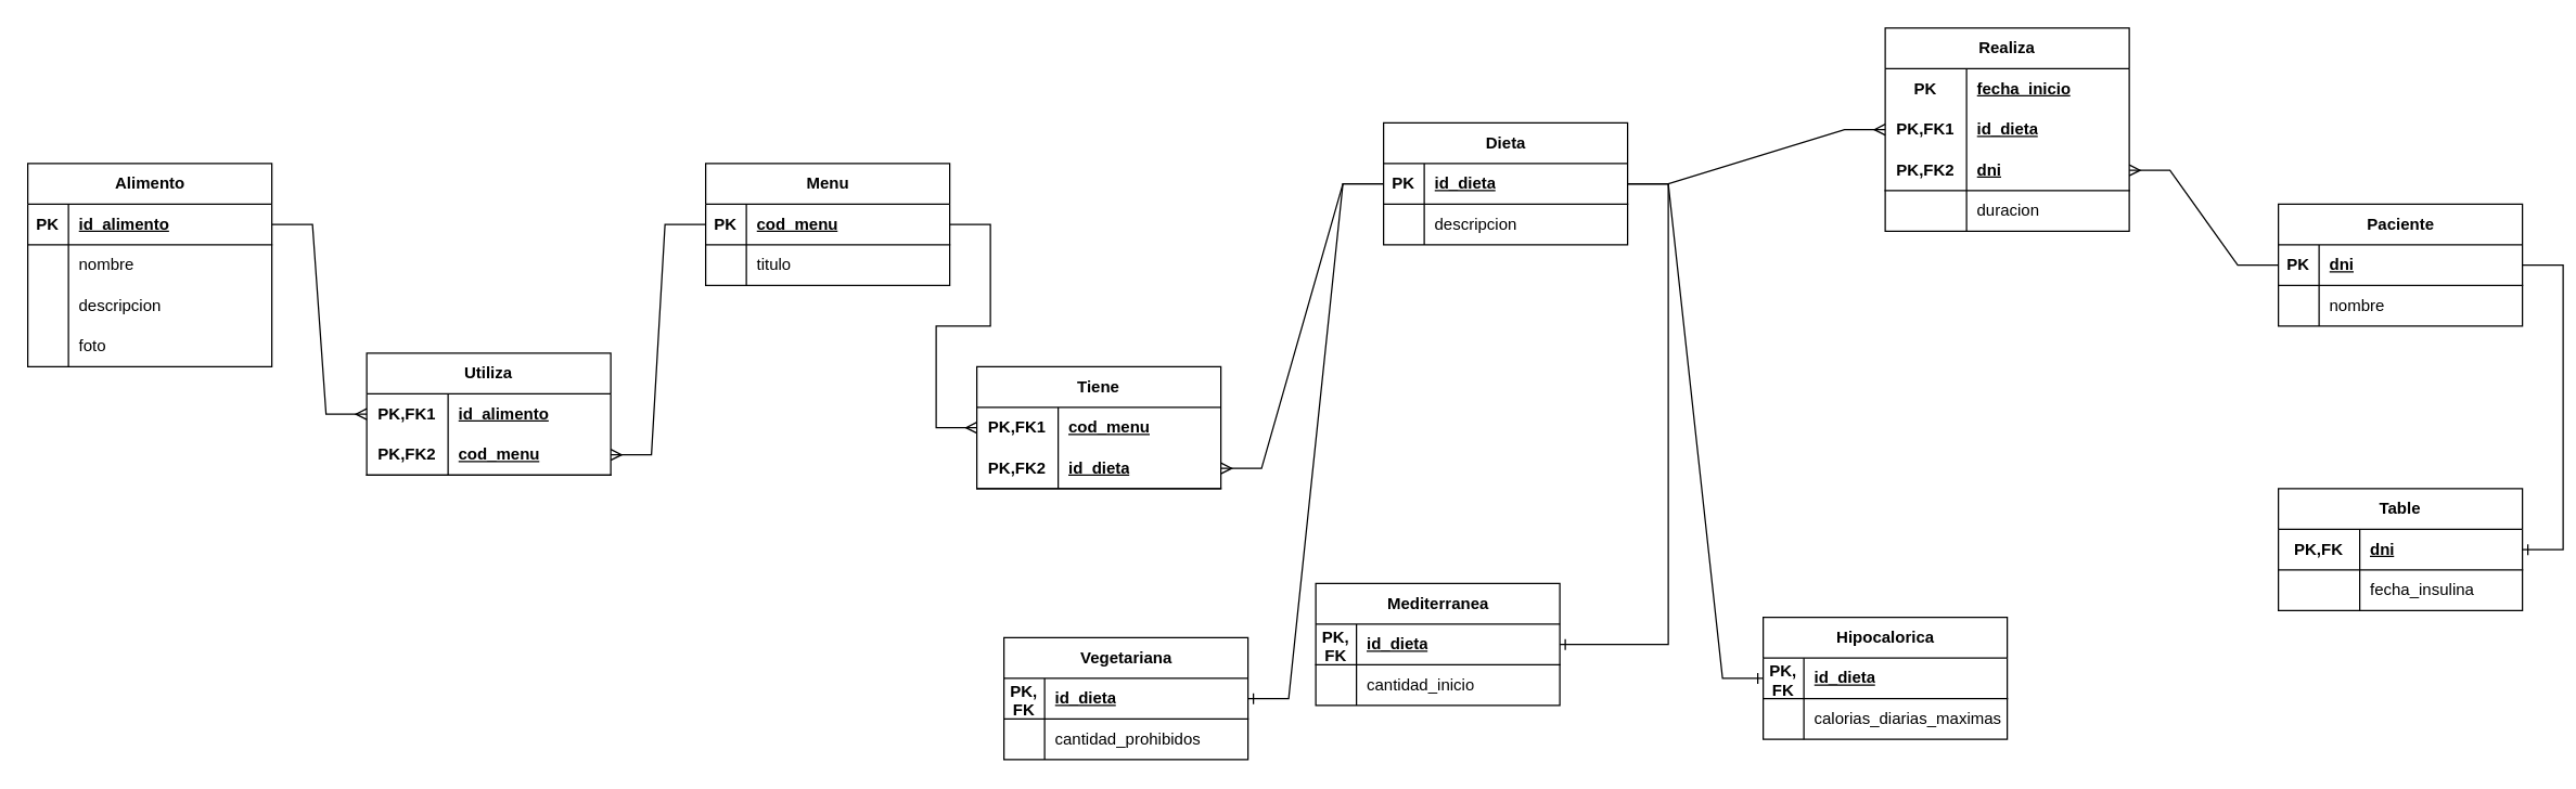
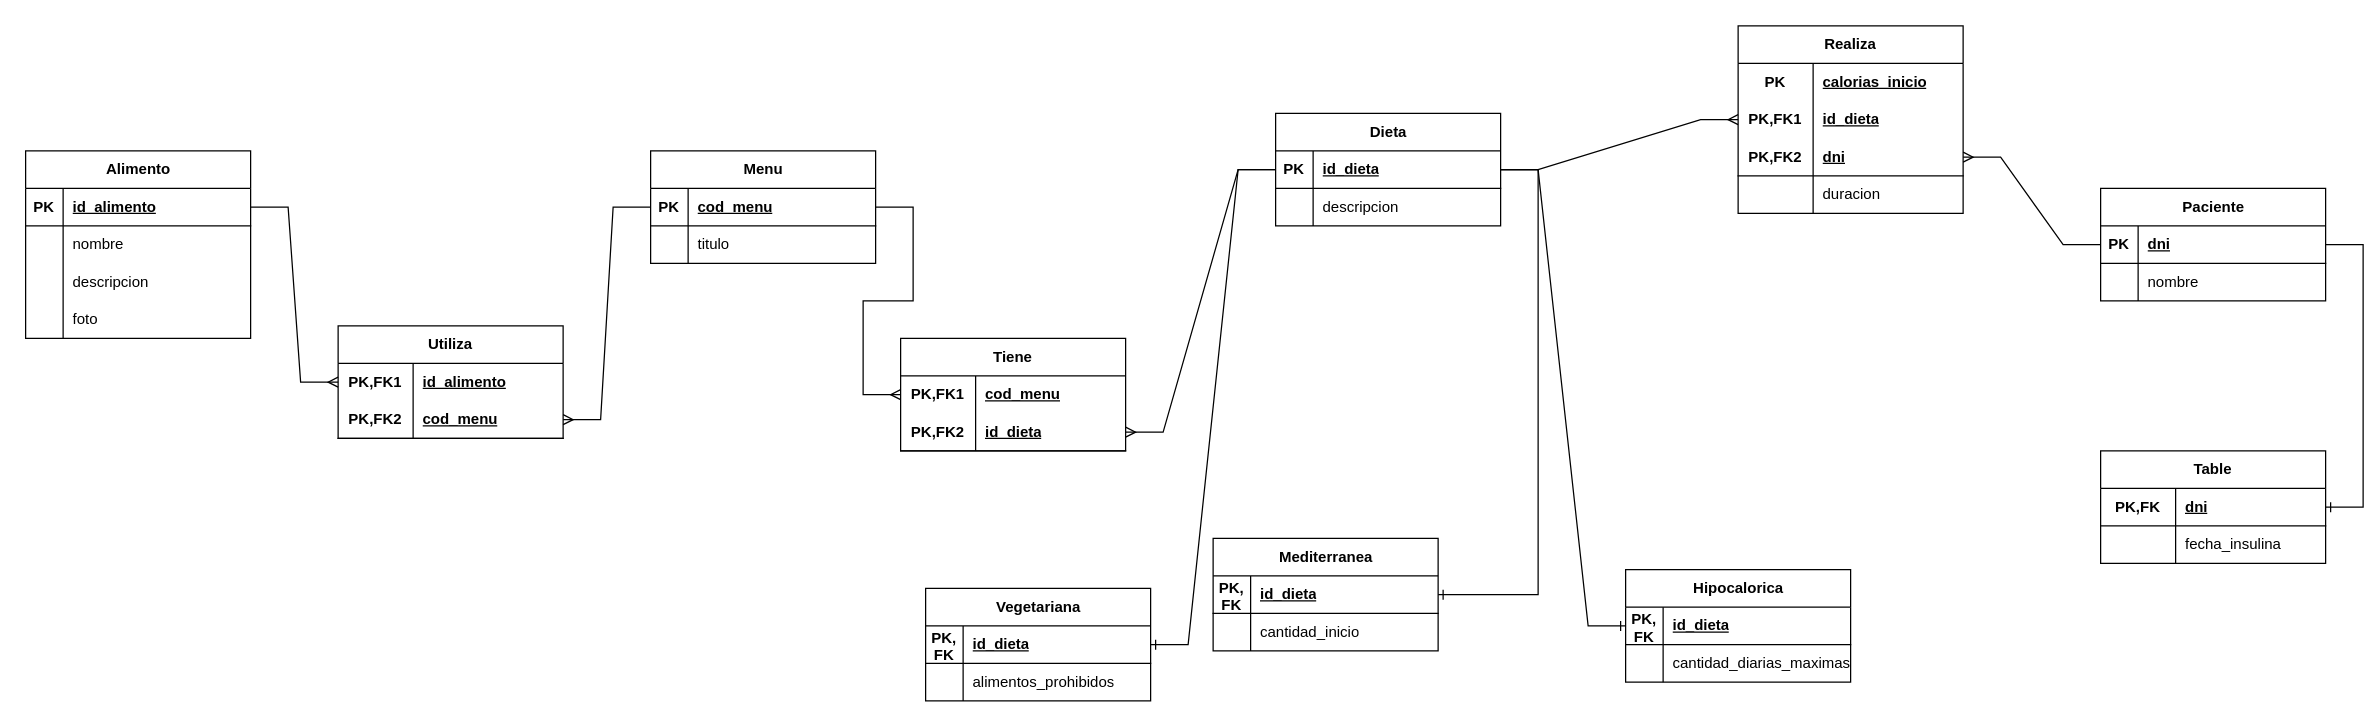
- <mxCell id="74" value="fecha_inicio" style="shape=partialRectangle;connectable=0;fillColor=none;top=0;left=0;bottom=0;right=0;align=left;spacingLeft=6;fontStyle=5;overflow=hidden;html=1;whiteSpace=wrap;" parent="72" vertex="1"><mxGeometry x="60" width="120" height="30" as="geometry"><mxRectangle width="120" height="30" as="alternateBounds" /></mxGeometry></mxCell>
+ <mxCell id="74" value="calorias_inicio" style="shape=partialRectangle;connectable=0;fillColor=none;top=0;left=0;bottom=0;right=0;align=left;spacingLeft=6;fontStyle=5;overflow=hidden;html=1;whiteSpace=wrap;" parent="72" vertex="1"><mxGeometry x="60" width="120" height="30" as="geometry"><mxRectangle width="120" height="30" as="alternateBounds" /></mxGeometry></mxCell>
- <mxCell id="67" value="calorias_diarias_maximas" style="shape=partialRectangle;connectable=0;fillColor=none;top=0;left=0;bottom=0;right=0;align=left;spacingLeft=6;overflow=hidden;whiteSpace=wrap;html=1;" parent="65" vertex="1"><mxGeometry x="30" width="150" height="30" as="geometry"><mxRectangle width="150" height="30" as="alternateBounds" /></mxGeometry></mxCell>
+ <mxCell id="67" value="cantidad_diarias_maximas" style="shape=partialRectangle;connectable=0;fillColor=none;top=0;left=0;bottom=0;right=0;align=left;spacingLeft=6;overflow=hidden;whiteSpace=wrap;html=1;" parent="65" vertex="1"><mxGeometry x="30" width="150" height="30" as="geometry"><mxRectangle width="150" height="30" as="alternateBounds" /></mxGeometry></mxCell>
- <mxCell id="53" value="cantidad_prohibidos" style="shape=partialRectangle;connectable=0;fillColor=none;top=0;left=0;bottom=0;right=0;align=left;spacingLeft=6;overflow=hidden;whiteSpace=wrap;html=1;" parent="51" vertex="1"><mxGeometry x="30" width="150" height="30" as="geometry"><mxRectangle width="150" height="30" as="alternateBounds" /></mxGeometry></mxCell>
+ <mxCell id="53" value="alimentos_prohibidos" style="shape=partialRectangle;connectable=0;fillColor=none;top=0;left=0;bottom=0;right=0;align=left;spacingLeft=6;overflow=hidden;whiteSpace=wrap;html=1;" parent="51" vertex="1"><mxGeometry x="30" width="150" height="30" as="geometry"><mxRectangle width="150" height="30" as="alternateBounds" /></mxGeometry></mxCell>
